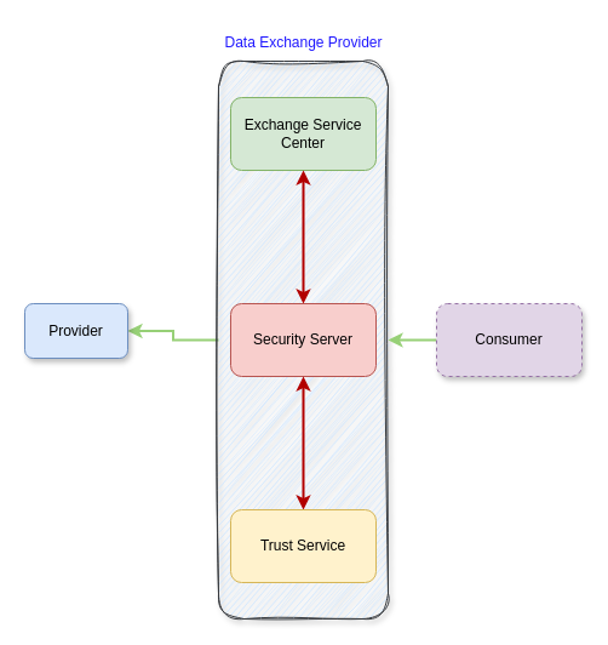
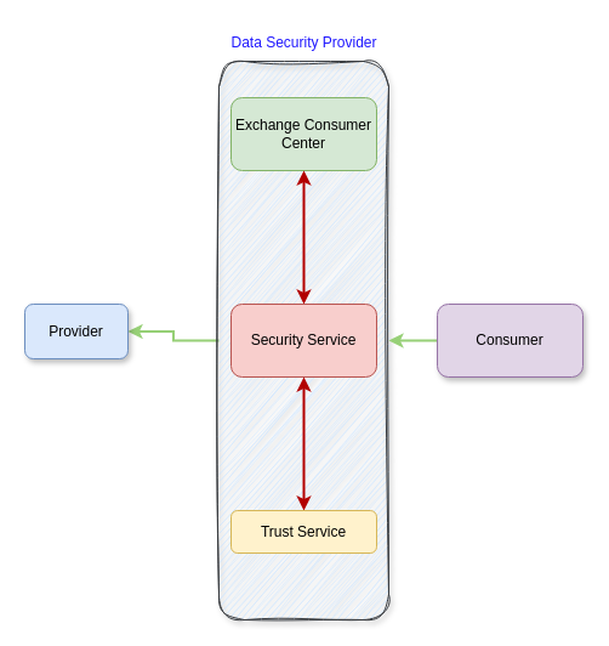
- <mxCell id="12" value="Data Exchange Provider" style="text;html=1;align=center;verticalAlign=middle;resizable=0;points=[];autosize=1;strokeColor=none;fillColor=none;fontColor=#1F17FF;" vertex="1" parent="1"><mxGeometry x="175" y="20" width="150" height="30" as="geometry" /></mxCell>
+ <mxCell id="12" value="Data Security Provider" style="text;html=1;align=center;verticalAlign=middle;resizable=0;points=[];autosize=1;strokeColor=none;fillColor=none;fontColor=#1F17FF;" vertex="1" parent="1"><mxGeometry x="175" y="20" width="150" height="30" as="geometry" /></mxCell>
- <mxCell id="4" value="Exchange Service Center" style="rounded=1;whiteSpace=wrap;html=1;fillColor=#d5e8d4;strokeColor=#82b366;" vertex="1" parent="1"><mxGeometry x="190" y="80" width="120" height="60" as="geometry" /></mxCell>
+ <mxCell id="4" value="Exchange Consumer Center" style="rounded=1;whiteSpace=wrap;html=1;fillColor=#d5e8d4;strokeColor=#82b366;" vertex="1" parent="1"><mxGeometry x="190" y="80" width="120" height="60" as="geometry" /></mxCell>
- <mxCell id="6" value="Security Server" style="rounded=1;whiteSpace=wrap;html=1;fillColor=#f8cecc;strokeColor=#b85450;" vertex="1" parent="1"><mxGeometry x="190" y="250" width="120" height="60" as="geometry" /></mxCell>
+ <mxCell id="6" value="Security Service" style="rounded=1;whiteSpace=wrap;html=1;fillColor=#f8cecc;strokeColor=#b85450;" vertex="1" parent="1"><mxGeometry x="190" y="250" width="120" height="60" as="geometry" /></mxCell>
- <mxCell id="11" value="Consumer" style="rounded=1;whiteSpace=wrap;html=1;fillColor=#e1d5e7;strokeColor=#9673a6;shadow=1;dashed=1;" vertex="1" parent="1"><mxGeometry x="360" y="250" width="120" height="60" as="geometry" /></mxCell>
+ <mxCell id="11" value="Consumer" style="rounded=1;whiteSpace=wrap;html=1;fillColor=#e1d5e7;strokeColor=#9673a6;shadow=1;" vertex="1" parent="1"><mxGeometry x="360" y="250" width="120" height="60" as="geometry" /></mxCell>
- <mxCell id="9" value="Trust Service" style="rounded=1;whiteSpace=wrap;html=1;fillColor=#fff2cc;strokeColor=#d6b656;" vertex="1" parent="1"><mxGeometry x="190" y="420" width="120" height="60" as="geometry" /></mxCell>
+ <mxCell id="9" value="Trust Service" style="rounded=1;whiteSpace=wrap;html=1;fillColor=#fff2cc;strokeColor=#d6b656;" vertex="1" parent="1"><mxGeometry x="190" y="420" width="120" height="35" as="geometry" /></mxCell>
